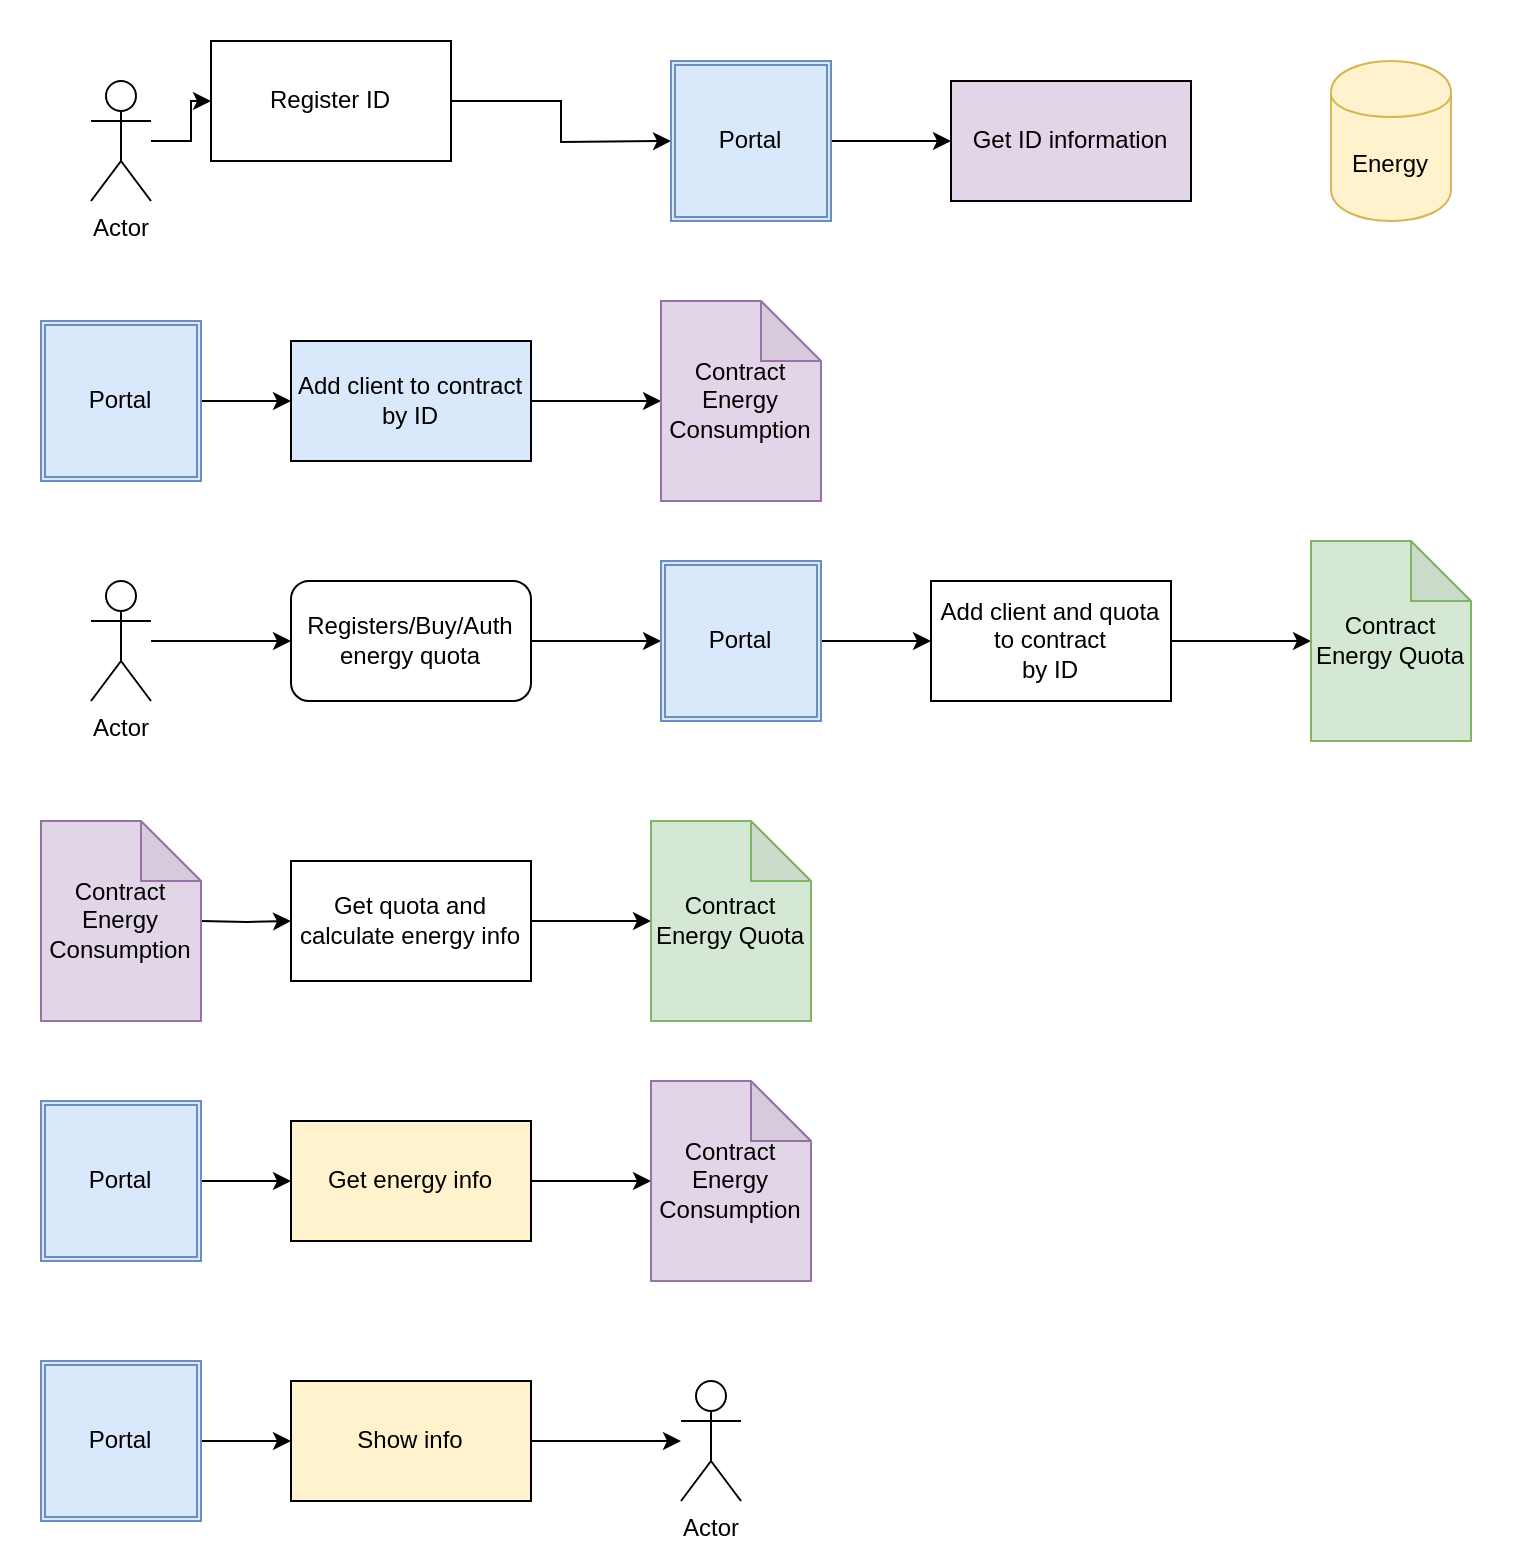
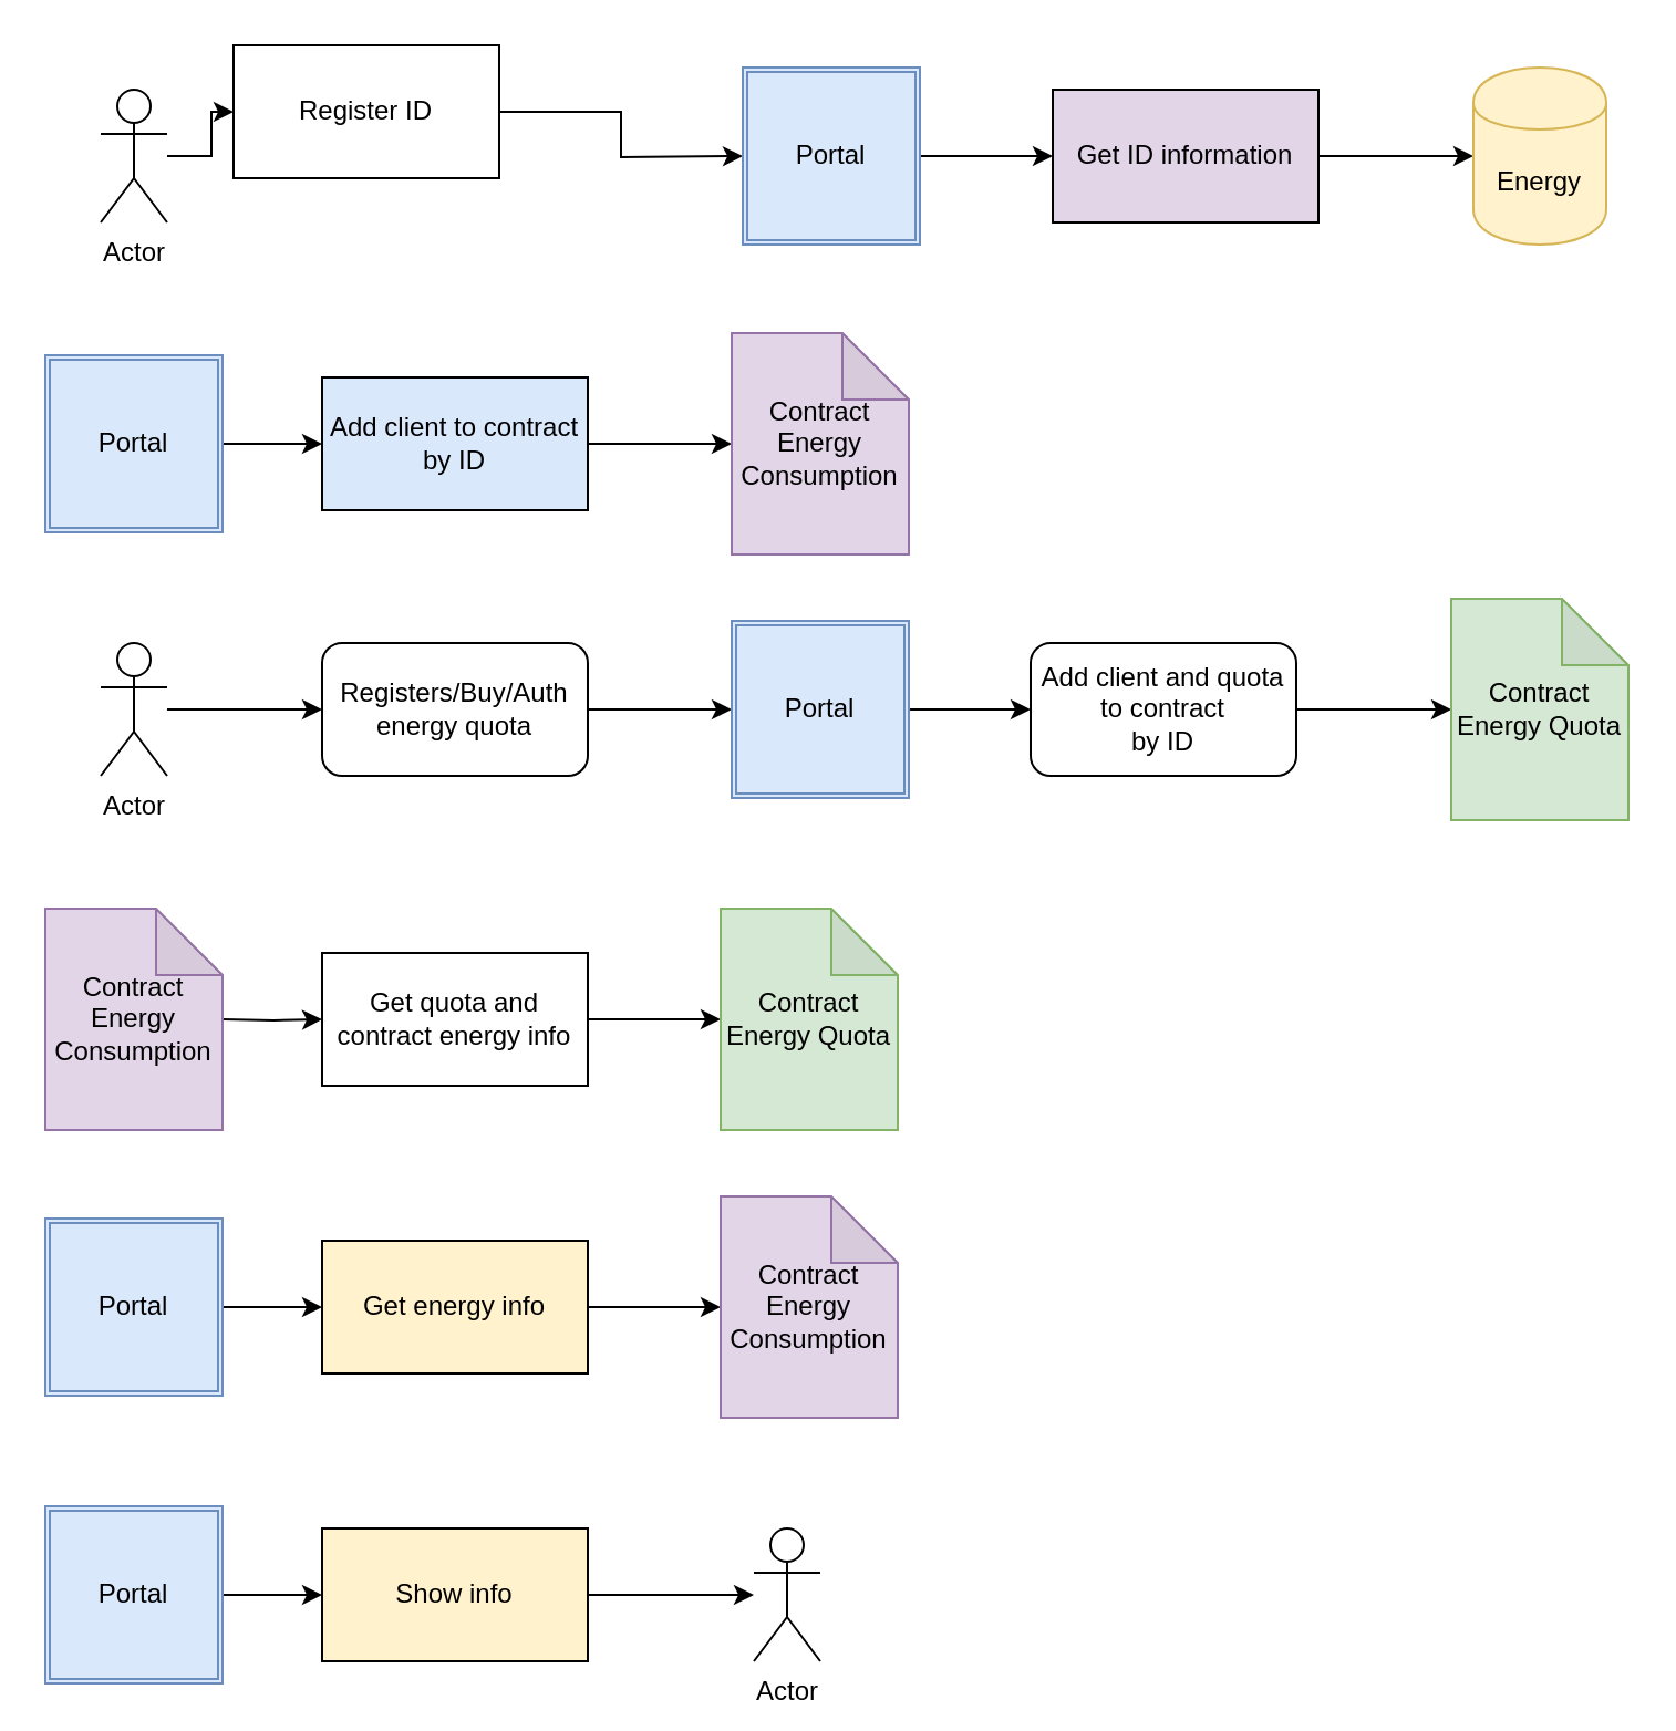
+ <mxCell id="8" style="edgeStyle=orthogonalEdgeStyle;rounded=0;orthogonalLoop=1;jettySize=auto;html=1;exitX=1;exitY=0.5;exitDx=0;exitDy=0;" edge="1" parent="1" source="9" target="10"><mxGeometry relative="1" as="geometry" /></mxCell>
- <mxCell id="23" value="Add client and quota to contract&lt;br&gt;by ID" style="rounded=0;whiteSpace=wrap;html=1;" vertex="1" parent="1"><mxGeometry x="465" y="290" width="120" height="60" as="geometry" /></mxCell>
+ <mxCell id="23" value="Add client and quota to contract&lt;br&gt;by ID" style="whiteSpace=wrap;html=1;rounded=1;" vertex="1" parent="1"><mxGeometry x="465" y="290" width="120" height="60" as="geometry" /></mxCell>
- <mxCell id="27" value="Get quota and calculate energy info" style="rounded=0;whiteSpace=wrap;html=1;" vertex="1" parent="1"><mxGeometry x="145" y="430" width="120" height="60" as="geometry" /></mxCell>
+ <mxCell id="27" value="Get quota and contract energy info" style="rounded=0;whiteSpace=wrap;html=1;" vertex="1" parent="1"><mxGeometry x="145" y="430" width="120" height="60" as="geometry" /></mxCell>
